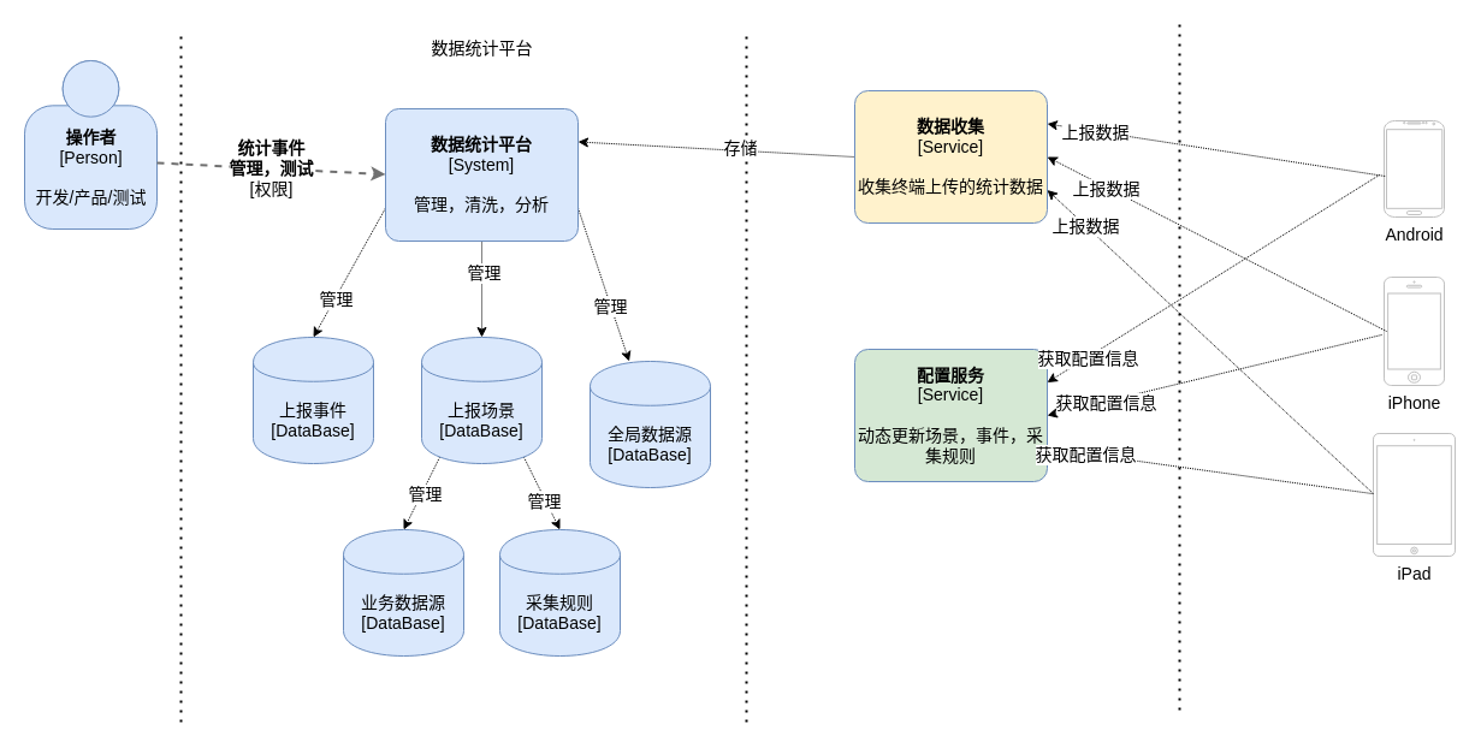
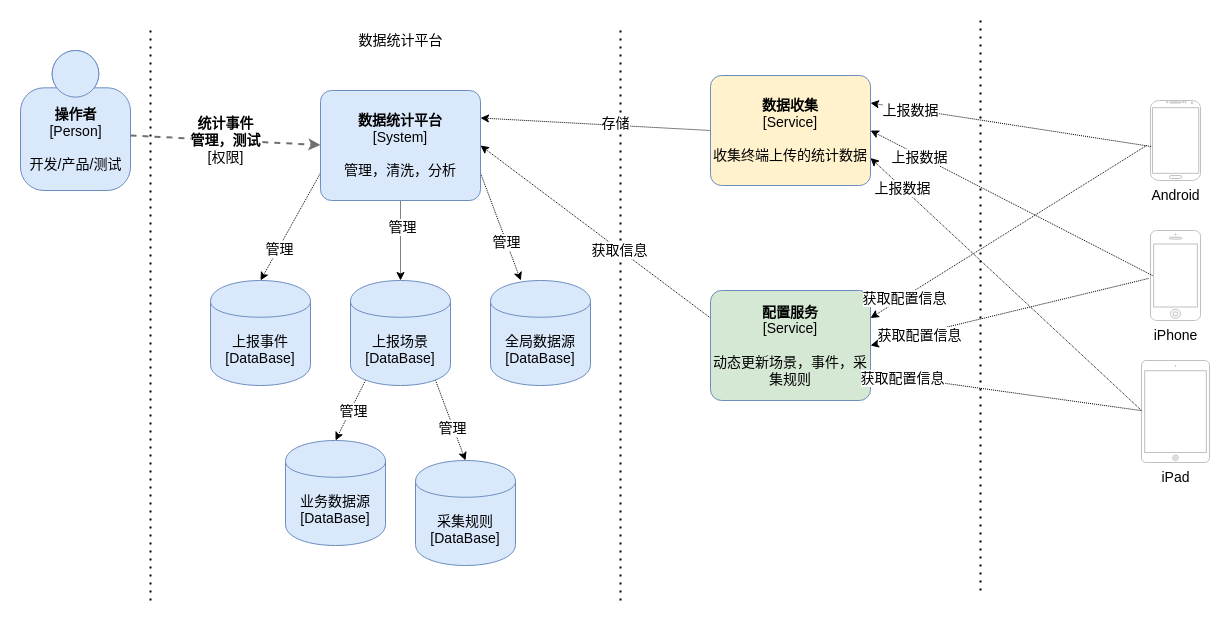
+ <mxCell id="29" style="edgeStyle=none;rounded=1;orthogonalLoop=1;jettySize=auto;html=1;exitX=0;exitY=0.25;exitDx=0;exitDy=0;exitPerimeter=0;entryX=1;entryY=0.5;entryDx=0;entryDy=0;entryPerimeter=0;fontSize=14;fontColor=#000000;dashed=1;dashPattern=1 1;" edge="1" parent="1" source="31" target="9"><mxGeometry relative="1" as="geometry" /></mxCell>
+ <mxCell id="30" value="获取信息" style="edgeLabel;html=1;align=center;verticalAlign=middle;resizable=0;points=[];fontSize=14;fontColor=#000000;" vertex="1" connectable="0" parent="29"><mxGeometry x="-0.215" relative="1" as="geometry"><mxPoint x="-1" as="offset" /></mxGeometry></mxCell>
- <mxCell id="19" value="全局数据源&lt;br&gt;[DataBase]" style="shape=cylinder;whiteSpace=wrap;html=1;boundedLbl=1;backgroundOutline=1;rounded=1;fontSize=14;strokeColor=#6c8ebf;fillColor=#dae8fc;arcSize=10;verticalAlign=middle;" vertex="1" parent="1"><mxGeometry x="490" y="300" width="100" height="105" as="geometry" /></mxCell>
+ <mxCell id="19" value="全局数据源&lt;br&gt;[DataBase]" style="shape=cylinder;whiteSpace=wrap;html=1;boundedLbl=1;backgroundOutline=1;rounded=1;fontSize=14;strokeColor=#6c8ebf;fillColor=#dae8fc;arcSize=10;verticalAlign=middle;" vertex="1" parent="1"><mxGeometry x="490" y="280" width="100" height="105" as="geometry" /></mxCell>
- <mxCell id="18" value="采集规则&lt;br&gt;[DataBase]" style="shape=cylinder;whiteSpace=wrap;html=1;boundedLbl=1;backgroundOutline=1;rounded=1;fontSize=14;strokeColor=#6c8ebf;fillColor=#dae8fc;arcSize=10;verticalAlign=middle;" vertex="1" parent="1"><mxGeometry x="415" y="440" width="100" height="105" as="geometry" /></mxCell>
+ <mxCell id="18" value="采集规则&lt;br&gt;[DataBase]" style="shape=cylinder;whiteSpace=wrap;html=1;boundedLbl=1;backgroundOutline=1;rounded=1;fontSize=14;strokeColor=#6c8ebf;fillColor=#dae8fc;arcSize=10;verticalAlign=middle;" vertex="1" parent="1"><mxGeometry x="415" y="460" width="100" height="105" as="geometry" /></mxCell>
